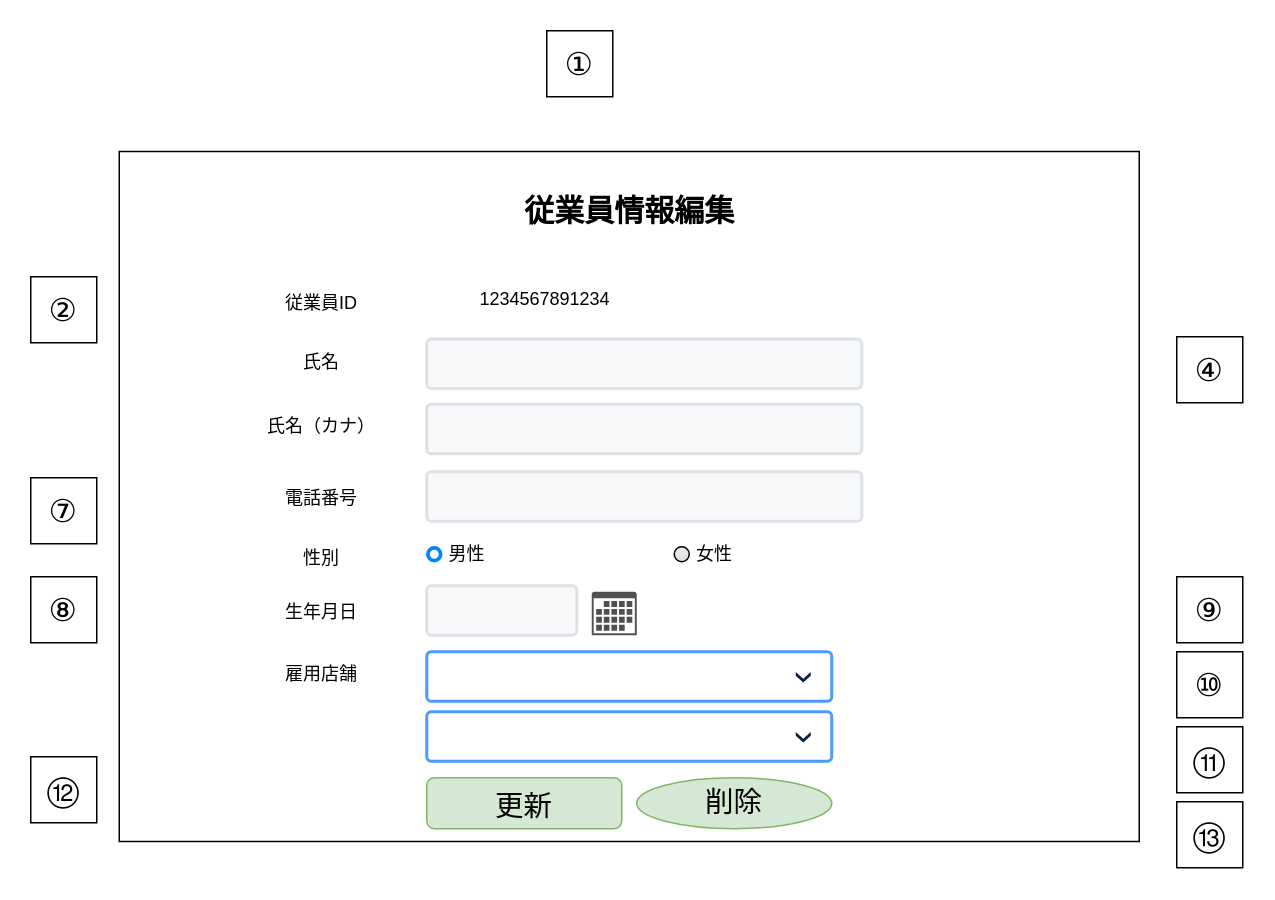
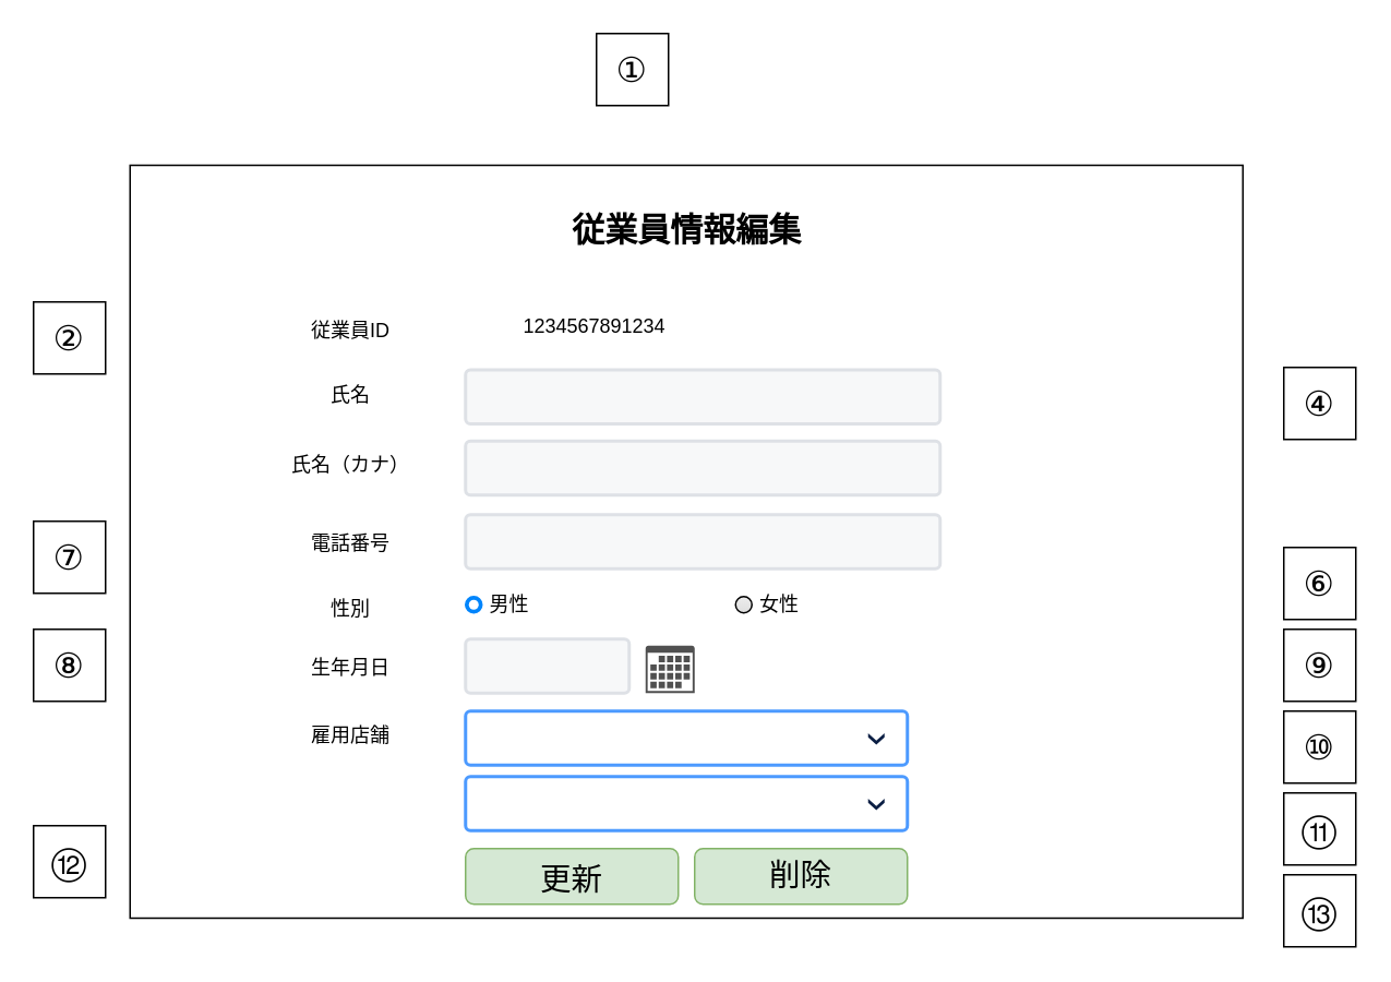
+ <mxCell id="27" value="⑥" style="whiteSpace=wrap;html=1;aspect=fixed;fontSize=21;" vertex="1" parent="1"><mxGeometry x="784" y="334" width="44" height="44" as="geometry" /></mxCell>
- <mxCell id="23" value="&lt;span style=&quot;font-size: 19px&quot;&gt;削除&lt;/span&gt;" style="ellipse;whiteSpace=wrap;html=1;align=center;labelBackgroundColor=none;fillColor=#d5e8d4;strokeColor=#82b366;" vertex="1" parent="1"><mxGeometry x="424" y="518" width="130" height="34" as="geometry" /></mxCell>
+ <mxCell id="23" value="&lt;span style=&quot;font-size: 19px&quot;&gt;削除&lt;/span&gt;" style="rounded=1;whiteSpace=wrap;html=1;align=center;labelBackgroundColor=none;fillColor=#d5e8d4;strokeColor=#82b366;" vertex="1" parent="1"><mxGeometry x="424" y="518" width="130" height="34" as="geometry" /></mxCell>
